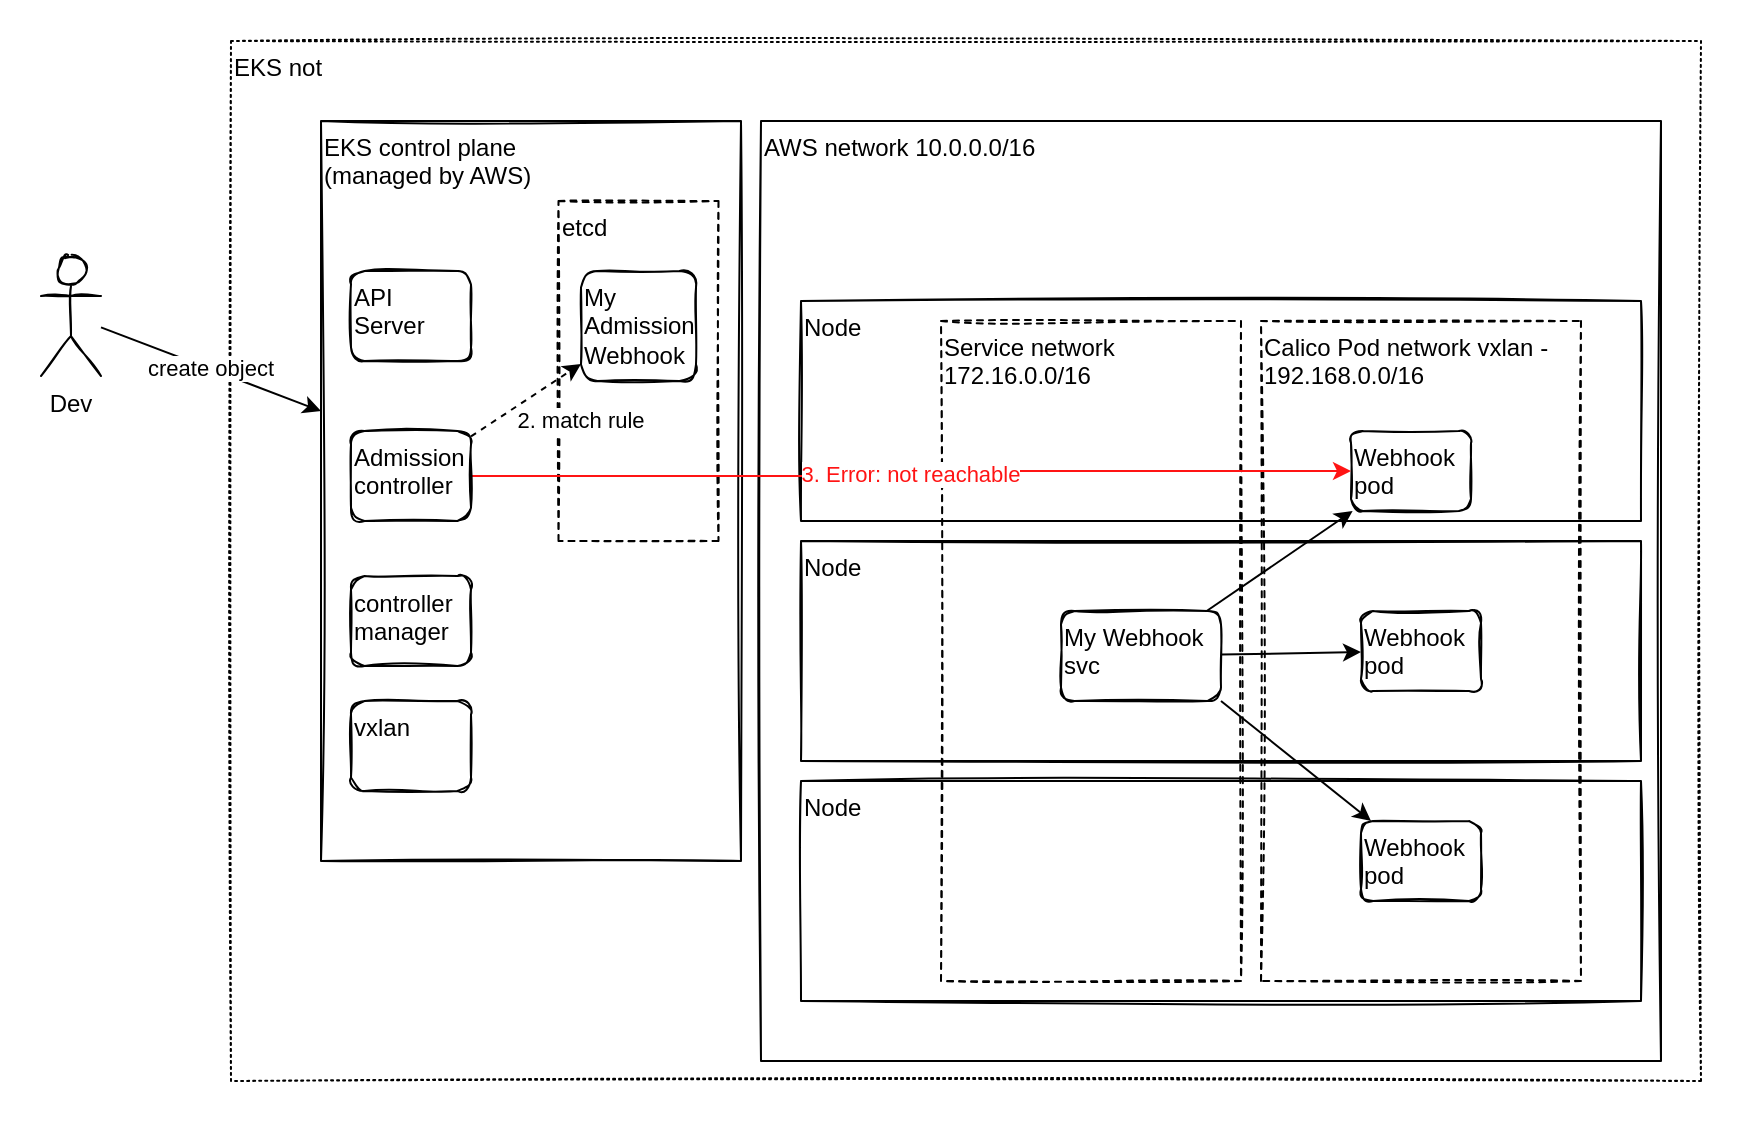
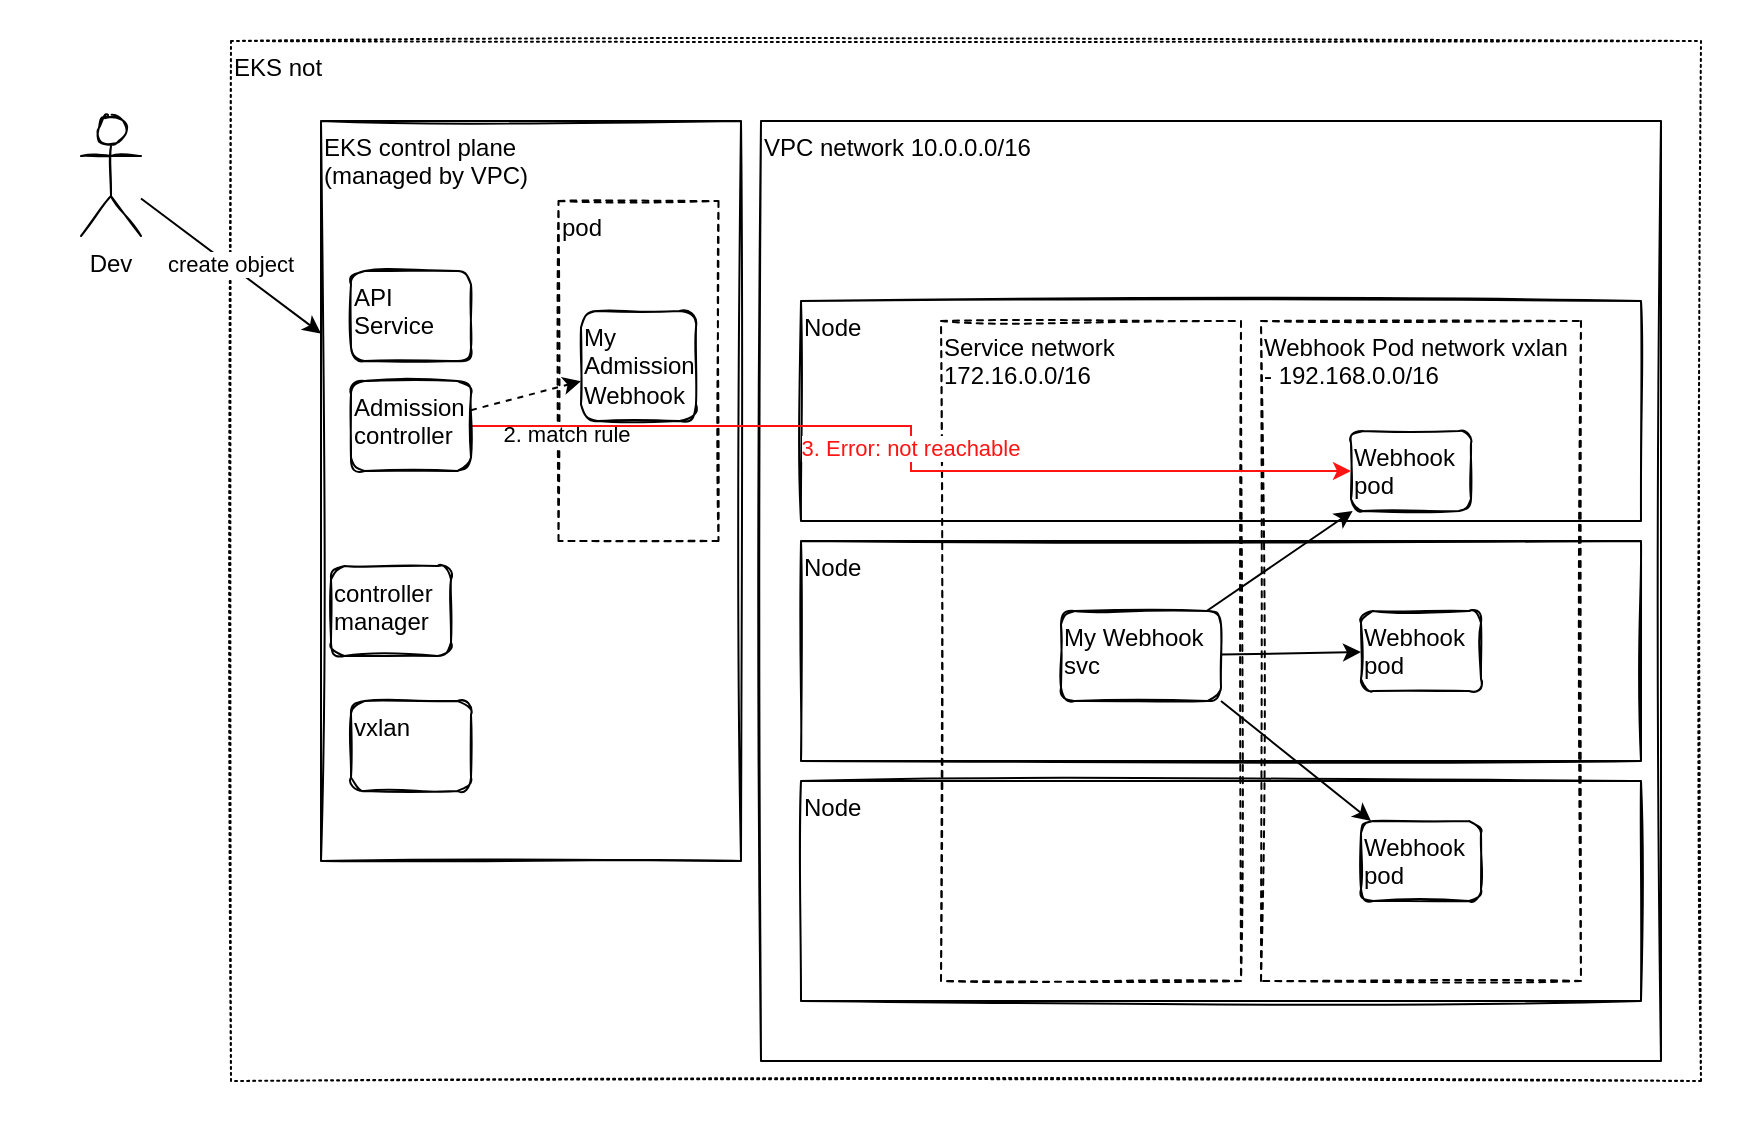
- <mxCell id="5" value="AWS network 10.0.0.0/16" style="rounded=0;whiteSpace=wrap;html=1;sketch=1;verticalAlign=top;align=left;fillColor=none;" vertex="1" parent="1"><mxGeometry x="380" y="60" width="450" height="470" as="geometry" /></mxCell>
+ <mxCell id="5" value="VPC network 10.0.0.0/16" style="rounded=0;whiteSpace=wrap;html=1;sketch=1;verticalAlign=top;align=left;fillColor=none;" vertex="1" parent="1"><mxGeometry x="380" y="60" width="450" height="470" as="geometry" /></mxCell>
- <mxCell id="3" value="EKS control plane&lt;br&gt;(managed by AWS)" style="rounded=0;whiteSpace=wrap;html=1;sketch=1;verticalAlign=top;align=left;fillColor=none;" vertex="1" parent="1"><mxGeometry x="160" y="60" width="210" height="370" as="geometry" /></mxCell>
+ <mxCell id="3" value="EKS control plane&lt;br&gt;(managed by VPC)" style="rounded=0;whiteSpace=wrap;html=1;sketch=1;verticalAlign=top;align=left;fillColor=none;" vertex="1" parent="1"><mxGeometry x="160" y="60" width="210" height="370" as="geometry" /></mxCell>
- <mxCell id="4" value="etcd" style="rounded=0;whiteSpace=wrap;html=1;sketch=1;verticalAlign=top;align=left;dashed=1;fillColor=none;" vertex="1" parent="1"><mxGeometry x="278.75" y="100" width="80" height="170" as="geometry" /></mxCell>
+ <mxCell id="4" value="pod" style="rounded=0;whiteSpace=wrap;html=1;sketch=1;verticalAlign=top;align=left;dashed=1;fillColor=none;" vertex="1" parent="1"><mxGeometry x="278.75" y="100" width="80" height="170" as="geometry" /></mxCell>
- <mxCell id="18" value="API Server" style="rounded=1;whiteSpace=wrap;html=1;sketch=1;fillColor=none;align=left;verticalAlign=top;" vertex="1" parent="1"><mxGeometry x="175" y="135" width="60" height="45" as="geometry" /></mxCell>
+ <mxCell id="18" value="API Service" style="rounded=1;whiteSpace=wrap;html=1;sketch=1;fillColor=none;align=left;verticalAlign=top;" vertex="1" parent="1"><mxGeometry x="175" y="135" width="60" height="45" as="geometry" /></mxCell>
- <mxCell id="26" value="Dev" style="shape=umlActor;verticalLabelPosition=bottom;verticalAlign=top;html=1;outlineConnect=0;rounded=1;sketch=1;fillColor=none;" vertex="1" parent="1"><mxGeometry x="20" y="127.5" width="30" height="60" as="geometry" /></mxCell>
+ <mxCell id="26" value="Dev" style="shape=umlActor;verticalLabelPosition=bottom;verticalAlign=top;html=1;outlineConnect=0;rounded=1;sketch=1;fillColor=none;" vertex="1" parent="1"><mxGeometry x="40" y="57.5" width="30" height="60" as="geometry" /></mxCell>
- <mxCell id="24" value="My&lt;br&gt;Admission&lt;br&gt;Webhook" style="rounded=1;whiteSpace=wrap;html=1;sketch=1;fillColor=none;align=left;verticalAlign=top;" vertex="1" parent="1"><mxGeometry x="290" y="135" width="57.5" height="55" as="geometry" /></mxCell>
+ <mxCell id="24" value="My&lt;br&gt;Admission&lt;br&gt;Webhook" style="rounded=1;whiteSpace=wrap;html=1;sketch=1;fillColor=none;align=left;verticalAlign=top;" vertex="1" parent="1"><mxGeometry x="290" y="155" width="57.5" height="55" as="geometry" /></mxCell>
- <mxCell id="10" value="Calico Pod network vxlan - 192.168.0.0/16" style="rounded=0;whiteSpace=wrap;html=1;sketch=1;verticalAlign=top;align=left;dashed=1;fillColor=none;" vertex="1" parent="1"><mxGeometry x="630" y="160" width="160" height="330" as="geometry" /></mxCell>
+ <mxCell id="10" value="Webhook Pod network vxlan - 192.168.0.0/16" style="rounded=0;whiteSpace=wrap;html=1;sketch=1;verticalAlign=top;align=left;dashed=1;fillColor=none;" vertex="1" parent="1"><mxGeometry x="630" y="160" width="160" height="330" as="geometry" /></mxCell>
- <mxCell id="23" value="Admission controller" style="rounded=1;whiteSpace=wrap;html=1;sketch=1;fillColor=none;align=left;verticalAlign=top;" vertex="1" parent="1"><mxGeometry x="175" y="215" width="60" height="45" as="geometry" /></mxCell>
+ <mxCell id="23" value="Admission controller" style="rounded=1;whiteSpace=wrap;html=1;sketch=1;fillColor=none;align=left;verticalAlign=top;" vertex="1" parent="1"><mxGeometry x="175" y="190" width="60" height="45" as="geometry" /></mxCell>
- <mxCell id="19" value="controller manager" style="rounded=1;whiteSpace=wrap;html=1;sketch=1;fillColor=none;align=left;verticalAlign=top;" vertex="1" parent="1"><mxGeometry x="175" y="287.5" width="60" height="45" as="geometry" /></mxCell>
+ <mxCell id="19" value="controller manager" style="rounded=1;whiteSpace=wrap;html=1;sketch=1;fillColor=none;align=left;verticalAlign=top;" vertex="1" parent="1"><mxGeometry x="165" y="282.5" width="60" height="45" as="geometry" /></mxCell>
